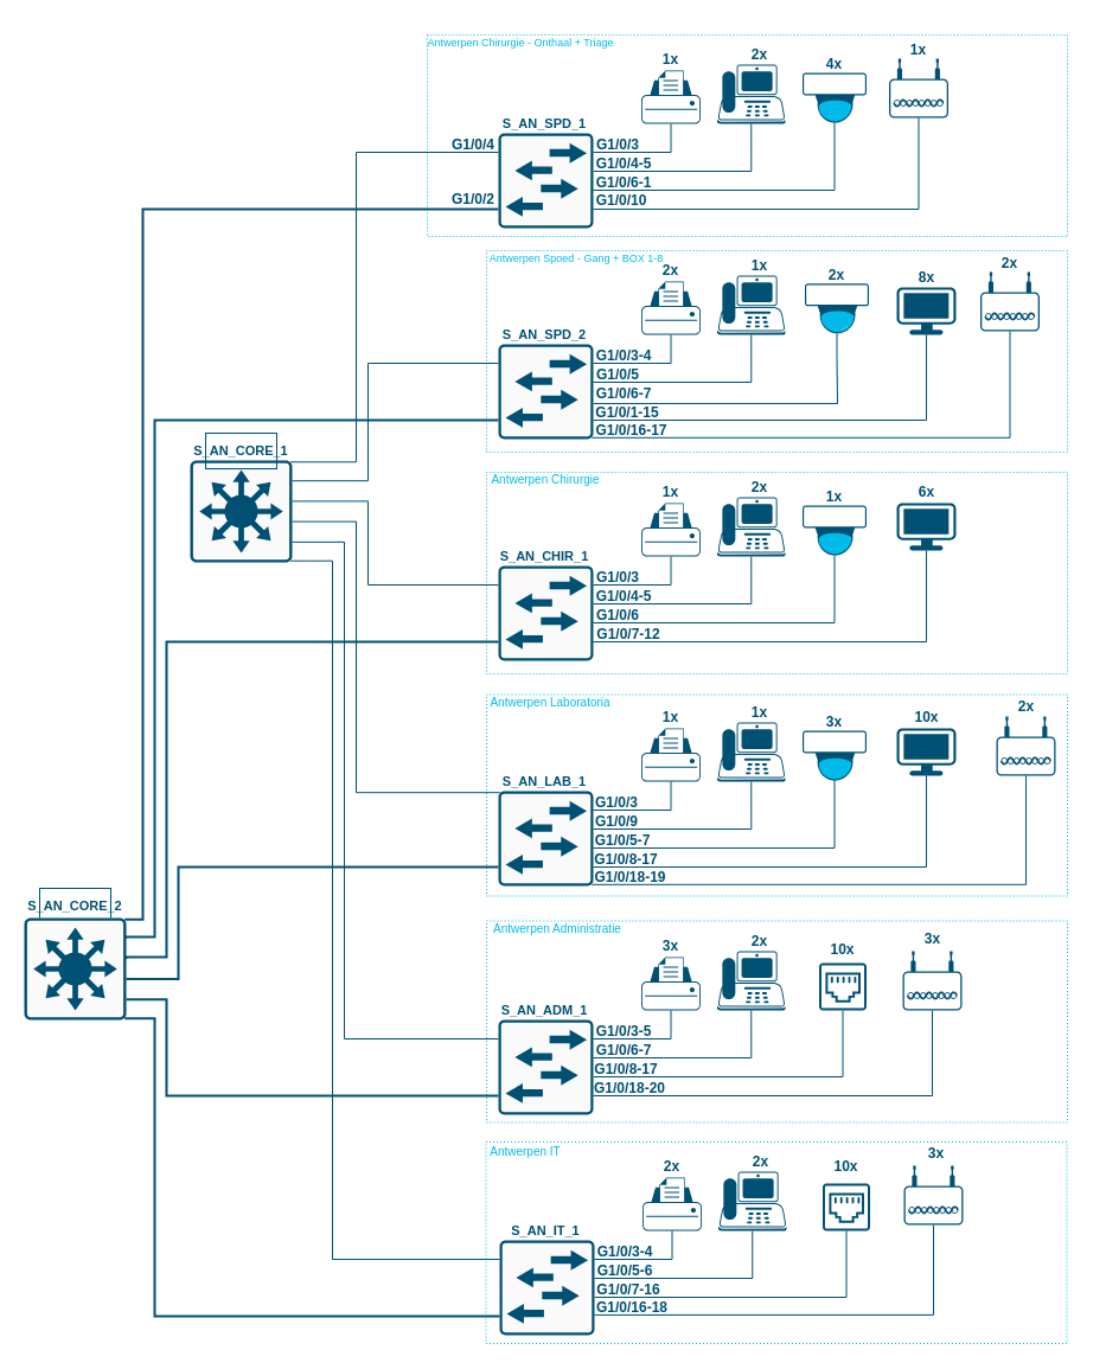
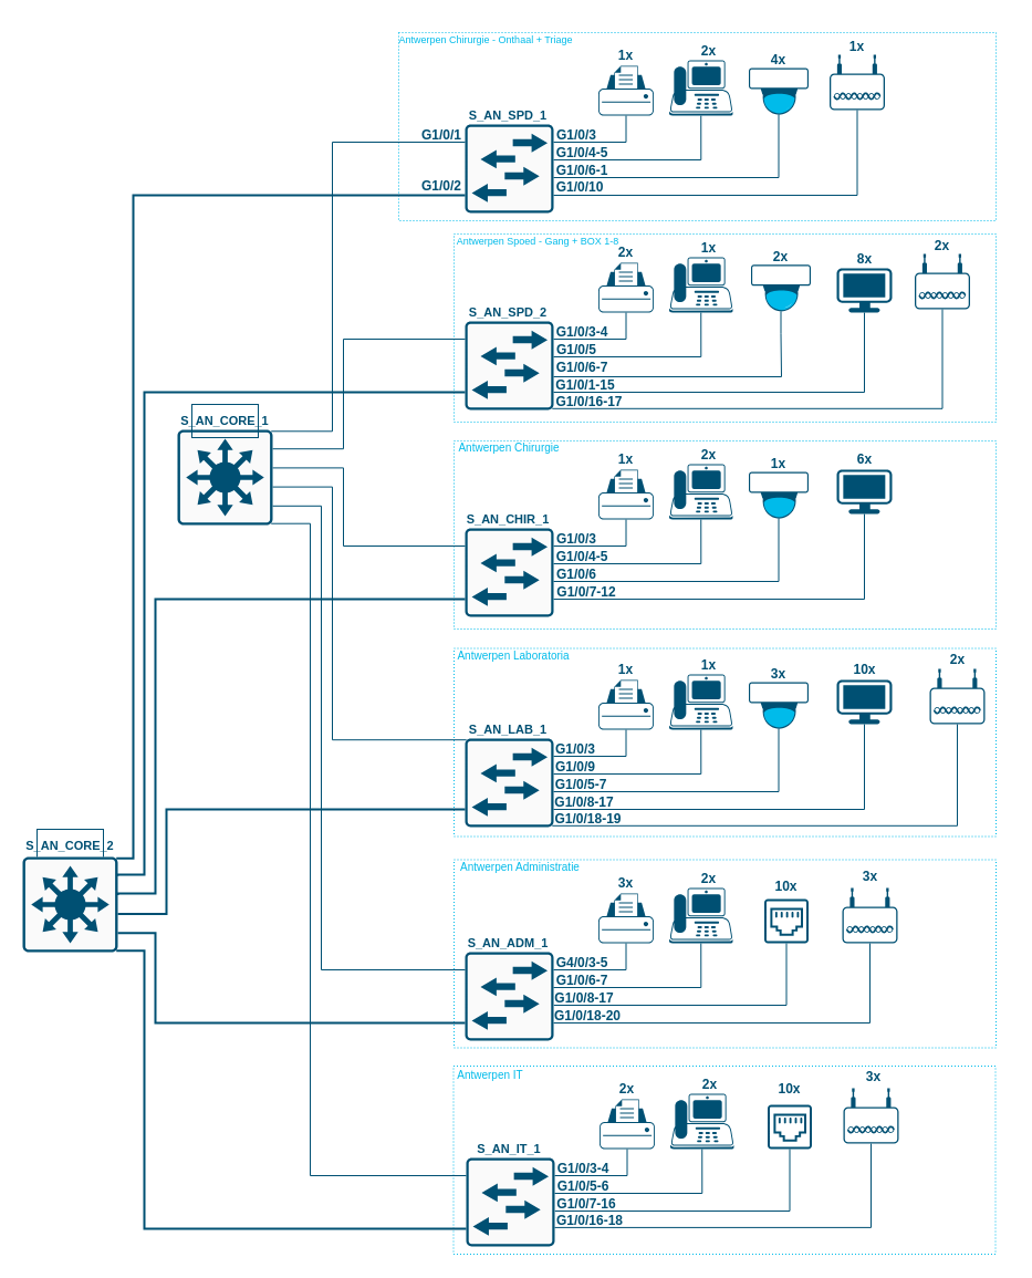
- <mxCell id="146" value="G1/0/4" style="text;html=1;align=center;verticalAlign=middle;whiteSpace=wrap;rounded=0;fontFamily=Helvetica;fontSize=12;fontColor=#005073;fontStyle=1" vertex="1" parent="1"><mxGeometry x="369" y="107" width="60" height="30" as="geometry" /></mxCell>
+ <mxCell id="146" value="G1/0/1" style="text;html=1;align=center;verticalAlign=middle;whiteSpace=wrap;rounded=0;fontFamily=Helvetica;fontSize=12;fontColor=#005073;fontStyle=1" vertex="1" parent="1"><mxGeometry x="369" y="107" width="60" height="30" as="geometry" /></mxCell>
- <mxCell id="81" value="G1/0/3-5" style="text;html=1;align=center;verticalAlign=middle;whiteSpace=wrap;rounded=0;fontFamily=Helvetica;fontSize=12;fontColor=#005073;fontStyle=1" parent="1" vertex="1"><mxGeometry x="495.5" y="855" width="60" height="30" as="geometry" /></mxCell>
+ <mxCell id="81" value="G4/0/3-5" style="text;html=1;align=center;verticalAlign=middle;whiteSpace=wrap;rounded=0;fontFamily=Helvetica;fontSize=12;fontColor=#005073;fontStyle=1" parent="1" vertex="1"><mxGeometry x="495.5" y="855" width="60" height="30" as="geometry" /></mxCell>
